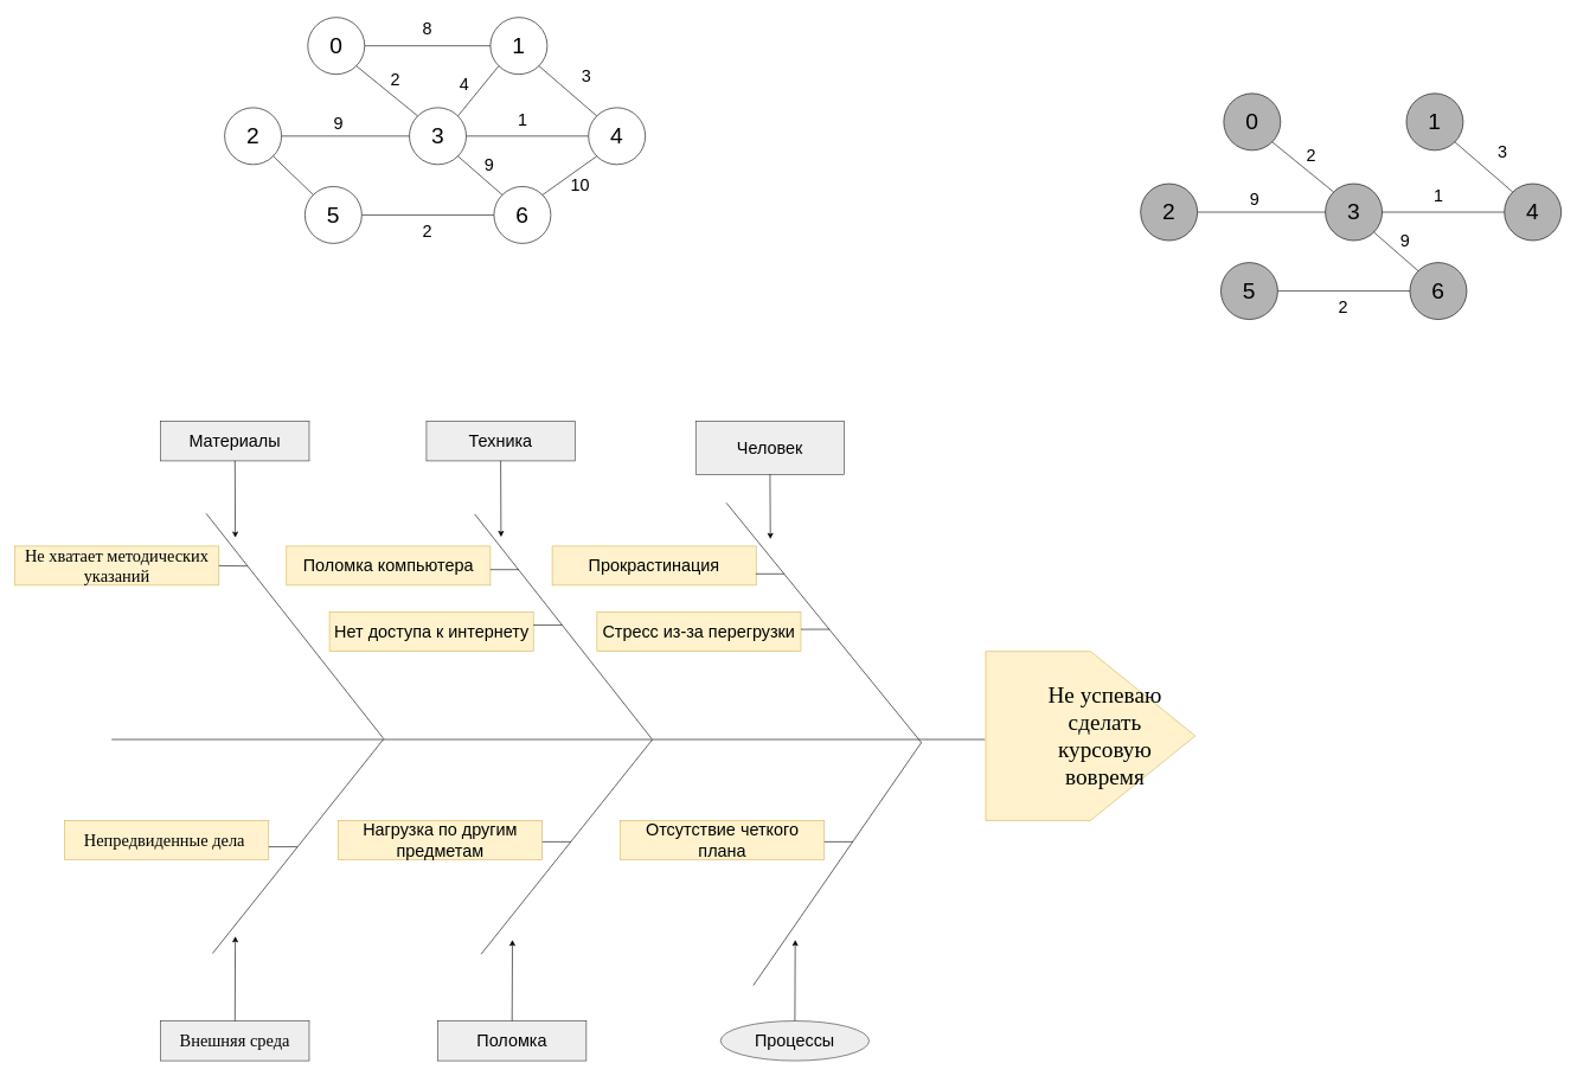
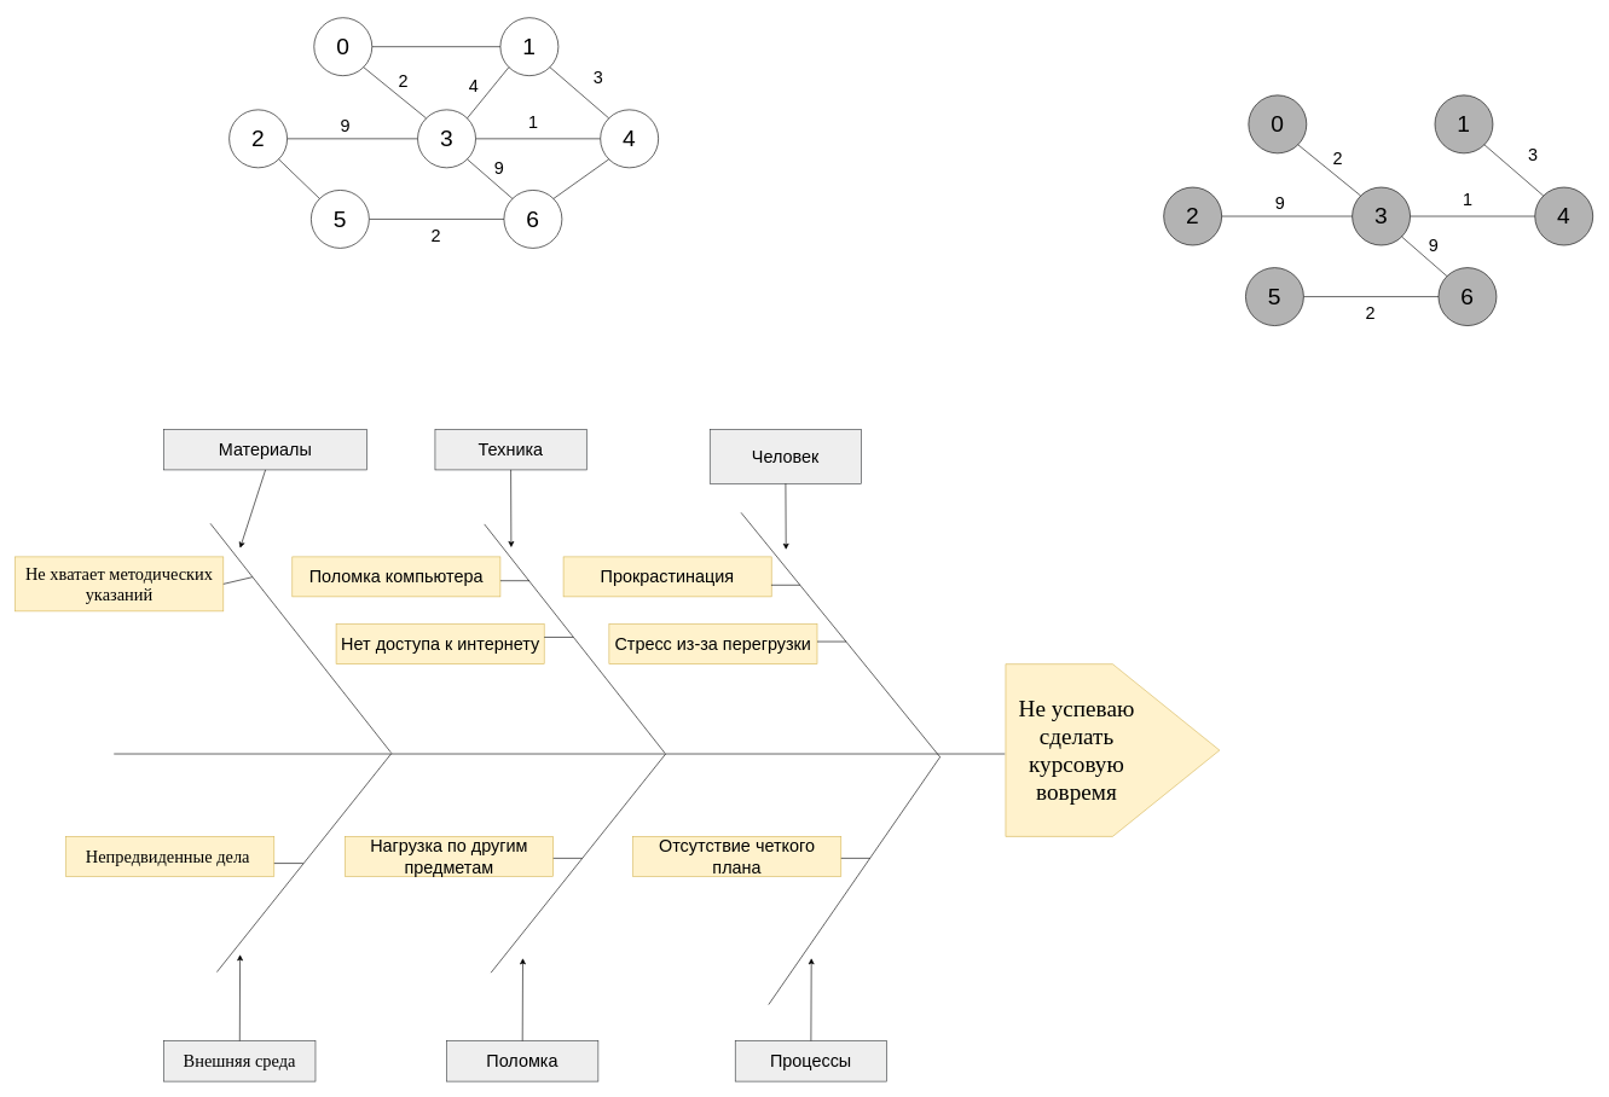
- <mxCell id="19" value="&lt;span style=&quot;font-size: 24px;&quot;&gt;8&lt;/span&gt;" style="text;html=1;align=center;verticalAlign=middle;resizable=0;points=[];autosize=1;strokeColor=none;fillColor=none;" parent="1" vertex="1"><mxGeometry x="584" y="20" width="31" height="41" as="geometry" /></mxCell>
- <mxCell id="26" value="&lt;span style=&quot;font-size: 24px;&quot;&gt;10&lt;/span&gt;" style="text;html=1;align=center;verticalAlign=middle;resizable=0;points=[];autosize=1;strokeColor=none;fillColor=none;" parent="1" vertex="1"><mxGeometry x="792" y="240" width="45" height="41" as="geometry" /></mxCell>
- <mxCell id="60" value="&lt;span style=&quot;font-size: 24px;&quot;&gt;Материалы&lt;/span&gt;" style="rounded=0;whiteSpace=wrap;html=1;fillColor=#eeeeee;strokeColor=#36393d;" vertex="1" parent="1"><mxGeometry x="225" y="592" width="209" height="56" as="geometry" /></mxCell>
+ <mxCell id="60" value="&lt;span style=&quot;font-size: 24px;&quot;&gt;Материалы&lt;/span&gt;" style="rounded=0;whiteSpace=wrap;html=1;fillColor=#eeeeee;strokeColor=#36393d;" vertex="1" parent="1"><mxGeometry x="225" y="592" width="280" height="56" as="geometry" /></mxCell>
- <mxCell id="66" value="&lt;span style=&quot;font-family: &amp;quot;Times New Roman&amp;quot;, serif;&quot;&gt;&lt;font style=&quot;font-size: 24px;&quot;&gt;Не хватает методических указаний&lt;/font&gt;&lt;/span&gt;" style="rounded=0;whiteSpace=wrap;html=1;fillColor=#fff2cc;strokeColor=#d6b656;" vertex="1" parent="1"><mxGeometry x="20" y="768" width="287" height="55" as="geometry" /></mxCell>
+ <mxCell id="66" value="&lt;span style=&quot;font-family: &amp;quot;Times New Roman&amp;quot;, serif;&quot;&gt;&lt;font style=&quot;font-size: 24px;&quot;&gt;Не хватает методических указаний&lt;/font&gt;&lt;/span&gt;" style="rounded=0;whiteSpace=wrap;html=1;fillColor=#fff2cc;strokeColor=#d6b656;" vertex="1" parent="1"><mxGeometry x="20" y="768" width="287" height="75" as="geometry" /></mxCell>
- <mxCell id="55" value="&lt;span style=&quot;font-family: &amp;quot;Times New Roman&amp;quot;, serif;&quot;&gt;&lt;font style=&quot;font-size: 32px;&quot;&gt;Не успеваю сделать курсовую&lt;/font&gt;&lt;/span&gt;&lt;div&gt;&lt;span style=&quot;font-family: &amp;quot;Times New Roman&amp;quot;, serif;&quot;&gt;&lt;font style=&quot;font-size: 32px;&quot;&gt;вовремя&lt;/font&gt;&lt;/span&gt;&lt;/div&gt;" style="text;html=1;align=center;verticalAlign=middle;whiteSpace=wrap;rounded=0;" vertex="1" parent="1"><mxGeometry x="1471" y="941.5" width="166" height="187" as="geometry" /></mxCell>
+ <mxCell id="55" value="&lt;span style=&quot;font-family: &amp;quot;Times New Roman&amp;quot;, serif;&quot;&gt;&lt;font style=&quot;font-size: 32px;&quot;&gt;Не успеваю сделать курсовую&lt;/font&gt;&lt;/span&gt;&lt;div&gt;&lt;span style=&quot;font-family: &amp;quot;Times New Roman&amp;quot;, serif;&quot;&gt;&lt;font style=&quot;font-size: 32px;&quot;&gt;вовремя&lt;/font&gt;&lt;/span&gt;&lt;/div&gt;" style="text;html=1;align=center;verticalAlign=middle;whiteSpace=wrap;rounded=0;" vertex="1" parent="1"><mxGeometry x="1401" y="941.5" width="166" height="187" as="geometry" /></mxCell>
- <mxCell id="58" value="&lt;span style=&quot;font-size: 24px;&quot;&gt;Процессы&lt;/span&gt;" style="ellipse;whiteSpace=wrap;html=1;fillColor=#eeeeee;strokeColor=#36393d;" vertex="1" parent="1"><mxGeometry x="1013" y="1436" width="209" height="56" as="geometry" /></mxCell>
+ <mxCell id="58" value="&lt;span style=&quot;font-size: 24px;&quot;&gt;Процессы&lt;/span&gt;" style="rounded=0;whiteSpace=wrap;html=1;fillColor=#eeeeee;strokeColor=#36393d;" vertex="1" parent="1"><mxGeometry x="1013" y="1436" width="209" height="56" as="geometry" /></mxCell>
